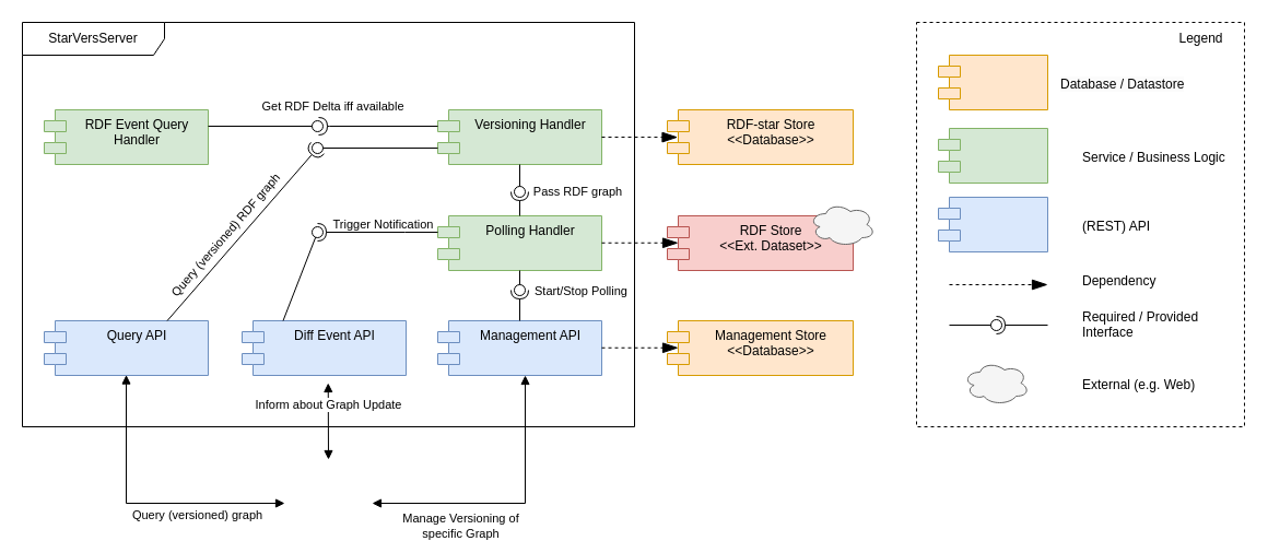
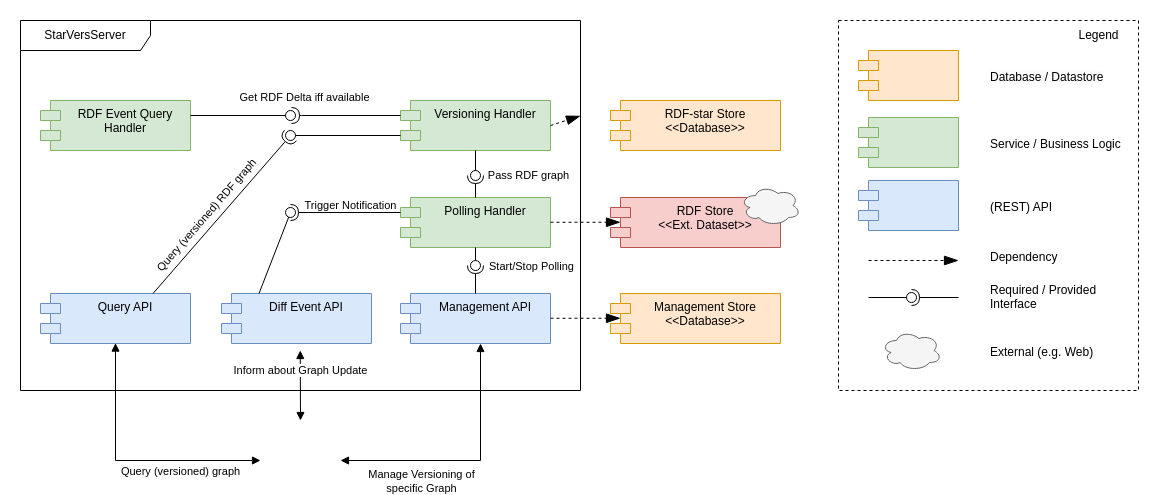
- <mxCell id="47" value="&lt;span style=&quot;color: rgb(0, 0, 0); font-family: Helvetica; font-size: 12px; font-style: normal; font-variant-ligatures: normal; font-variant-caps: normal; font-weight: 400; letter-spacing: normal; orphans: 2; text-align: center; text-indent: 0px; text-transform: none; widows: 2; word-spacing: 0px; -webkit-text-stroke-width: 0px; background-color: rgb(251, 251, 251); text-decoration-thickness: initial; text-decoration-style: initial; text-decoration-color: initial; float: none; display: inline !important;&quot;&gt;Database / Datastore&lt;/span&gt;" style="text;whiteSpace=wrap;html=1;" parent="1" vertex="1"><mxGeometry x="968" y="62.5" width="150" height="25" as="geometry" /></mxCell>
+ <mxCell id="47" value="&lt;span style=&quot;color: rgb(0, 0, 0); font-family: Helvetica; font-size: 12px; font-style: normal; font-variant-ligatures: normal; font-variant-caps: normal; font-weight: 400; letter-spacing: normal; orphans: 2; text-align: center; text-indent: 0px; text-transform: none; widows: 2; word-spacing: 0px; -webkit-text-stroke-width: 0px; background-color: rgb(251, 251, 251); text-decoration-thickness: initial; text-decoration-style: initial; text-decoration-color: initial; float: none; display: inline !important;&quot;&gt;Database / Datastore&lt;/span&gt;" style="text;whiteSpace=wrap;html=1;" parent="1" vertex="1"><mxGeometry x="988" y="62.5" width="150" height="25" as="geometry" /></mxCell>
- <mxCell id="16" value="" style="endArrow=blockThin;endSize=12;dashed=1;html=1;rounded=0;exitX=1;exitY=0.5;exitDx=0;exitDy=0;entryX=0.056;entryY=0.502;entryDx=0;entryDy=0;entryPerimeter=0;endFill=1;" parent="1" source="8" target="5" edge="1"><mxGeometry width="160" relative="1" as="geometry"><mxPoint x="410" y="170" as="sourcePoint" /><mxPoint x="570" y="170" as="targetPoint" /></mxGeometry></mxCell>
+ <mxCell id="16" value="" style="endArrow=blockThin;endSize=12;dashed=1;html=1;rounded=0;exitX=1;exitY=0.5;exitDx=0;exitDy=0;endFill=1;" parent="1" source="8" target="4" edge="1"><mxGeometry width="160" relative="1" as="geometry"><mxPoint x="410" y="170" as="sourcePoint" /><mxPoint x="570" y="170" as="targetPoint" /></mxGeometry></mxCell>
